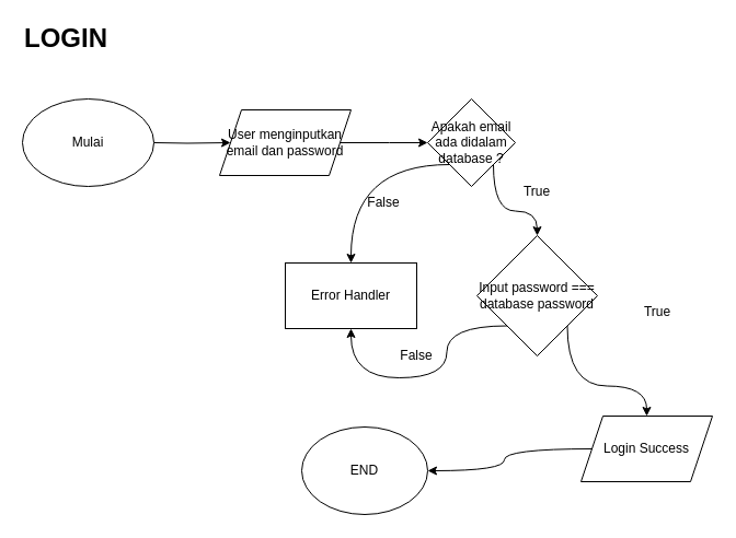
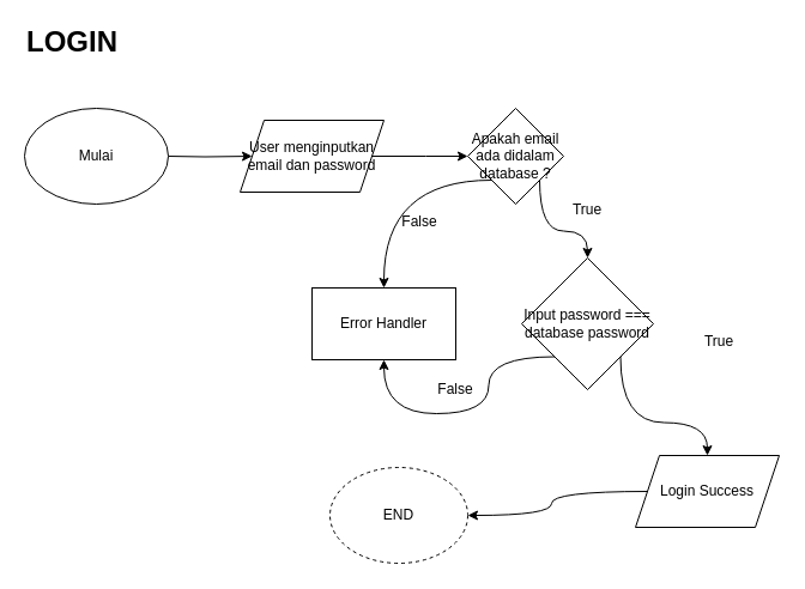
- <mxCell id="20" value="END" style="ellipse;whiteSpace=wrap;html=1;" vertex="1" parent="1"><mxGeometry x="275" y="390" width="115" height="80" as="geometry" /></mxCell>
+ <mxCell id="20" value="END" style="ellipse;whiteSpace=wrap;html=1;dashed=1;" vertex="1" parent="1"><mxGeometry x="275" y="390" width="115" height="80" as="geometry" /></mxCell>
